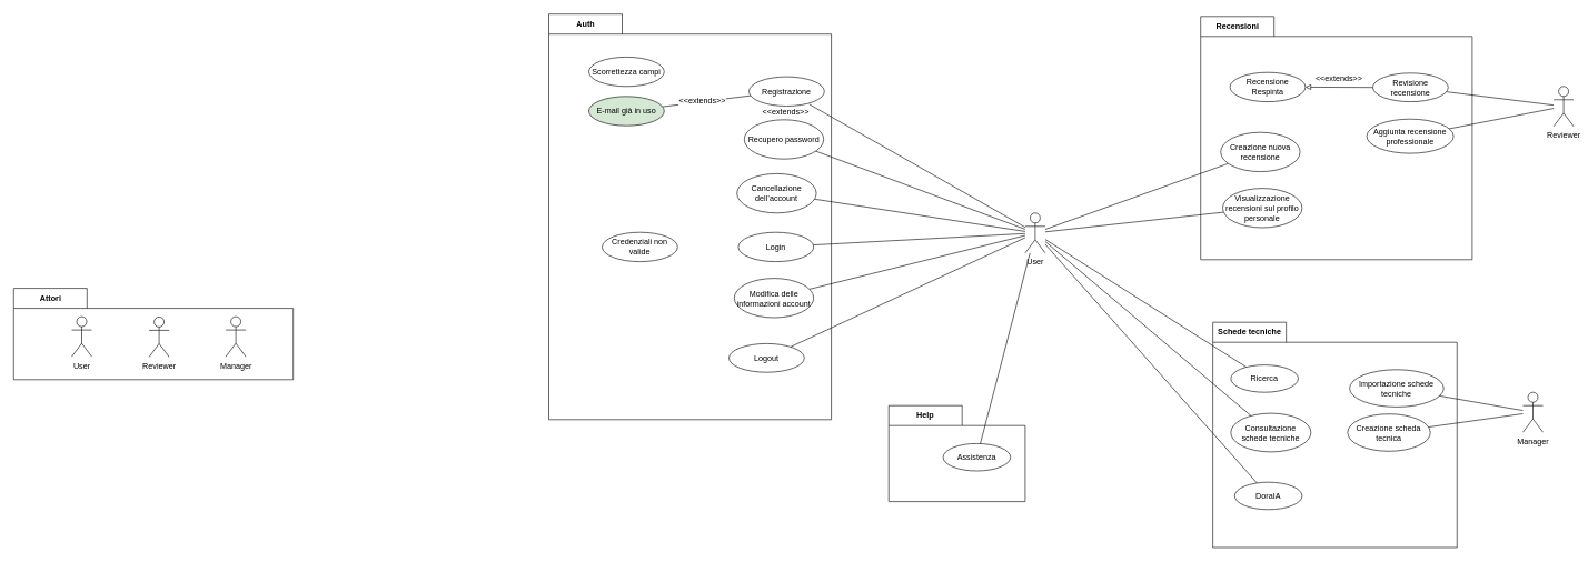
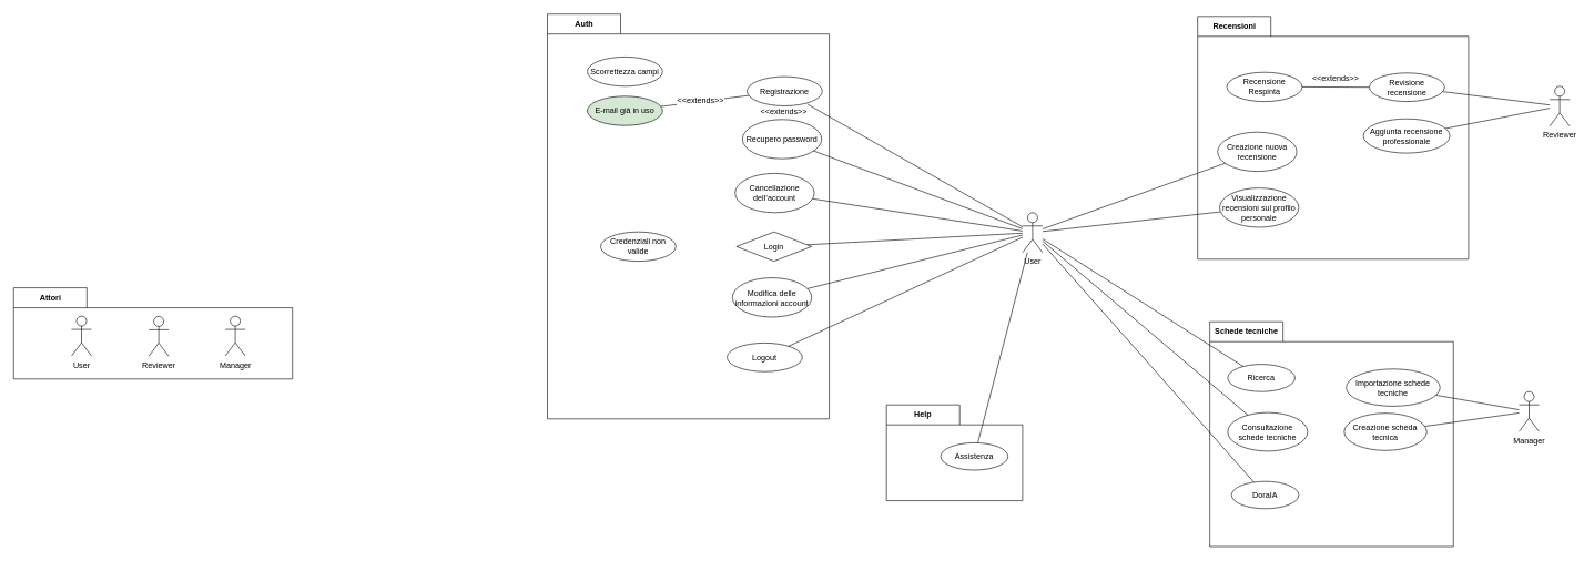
- <mxCell id="26" style="edgeStyle=none;rounded=0;orthogonalLoop=1;jettySize=auto;html=1;endArrow=block;endFill=0;" parent="1" source="27" target="49" edge="1"><mxGeometry relative="1" as="geometry" /></mxCell>
+ <mxCell id="26" style="edgeStyle=none;rounded=0;orthogonalLoop=1;jettySize=auto;html=1;endArrow=none;endFill=0;" parent="1" source="27" target="49" edge="1"><mxGeometry relative="1" as="geometry" /></mxCell>
- <mxCell id="32" value="Login" style="ellipse;whiteSpace=wrap;html=1;" parent="1" vertex="1"><mxGeometry x="1106" y="348" width="113" height="44" as="geometry" /></mxCell>
+ <mxCell id="32" value="Login" style="rhombus;whiteSpace=wrap;html=1;" parent="1" vertex="1"><mxGeometry x="1106" y="348" width="113" height="44" as="geometry" /></mxCell>
